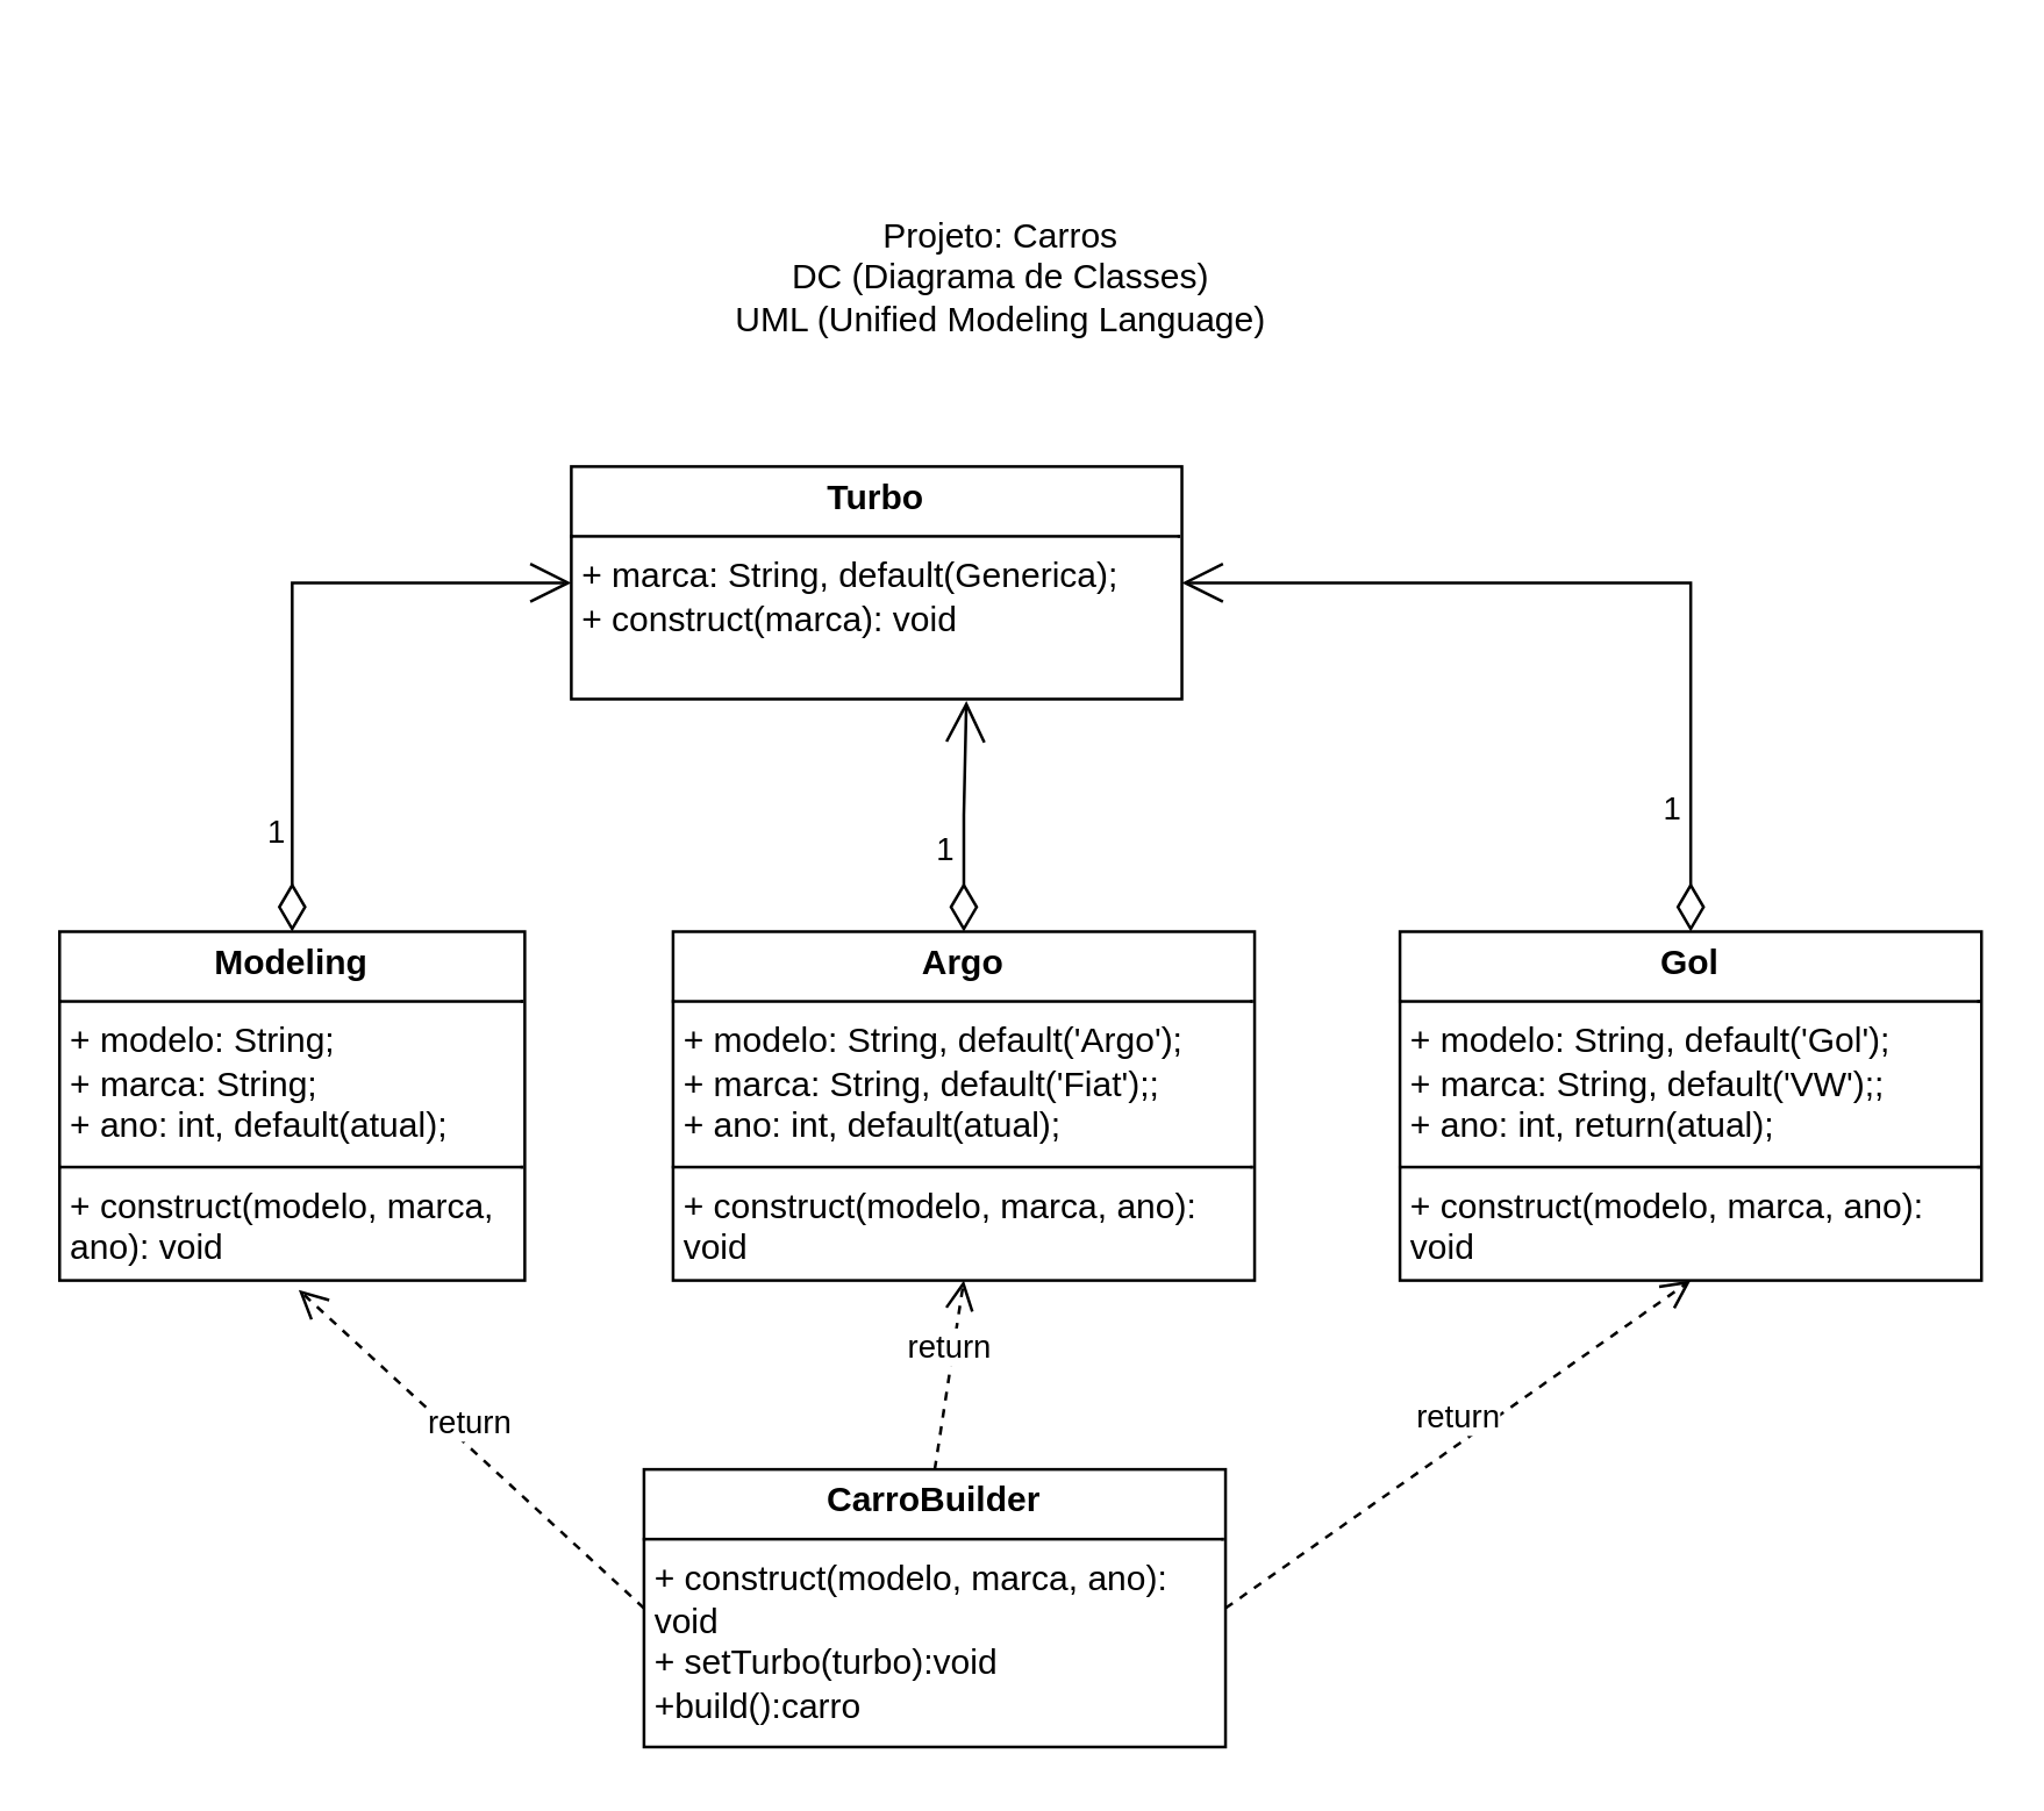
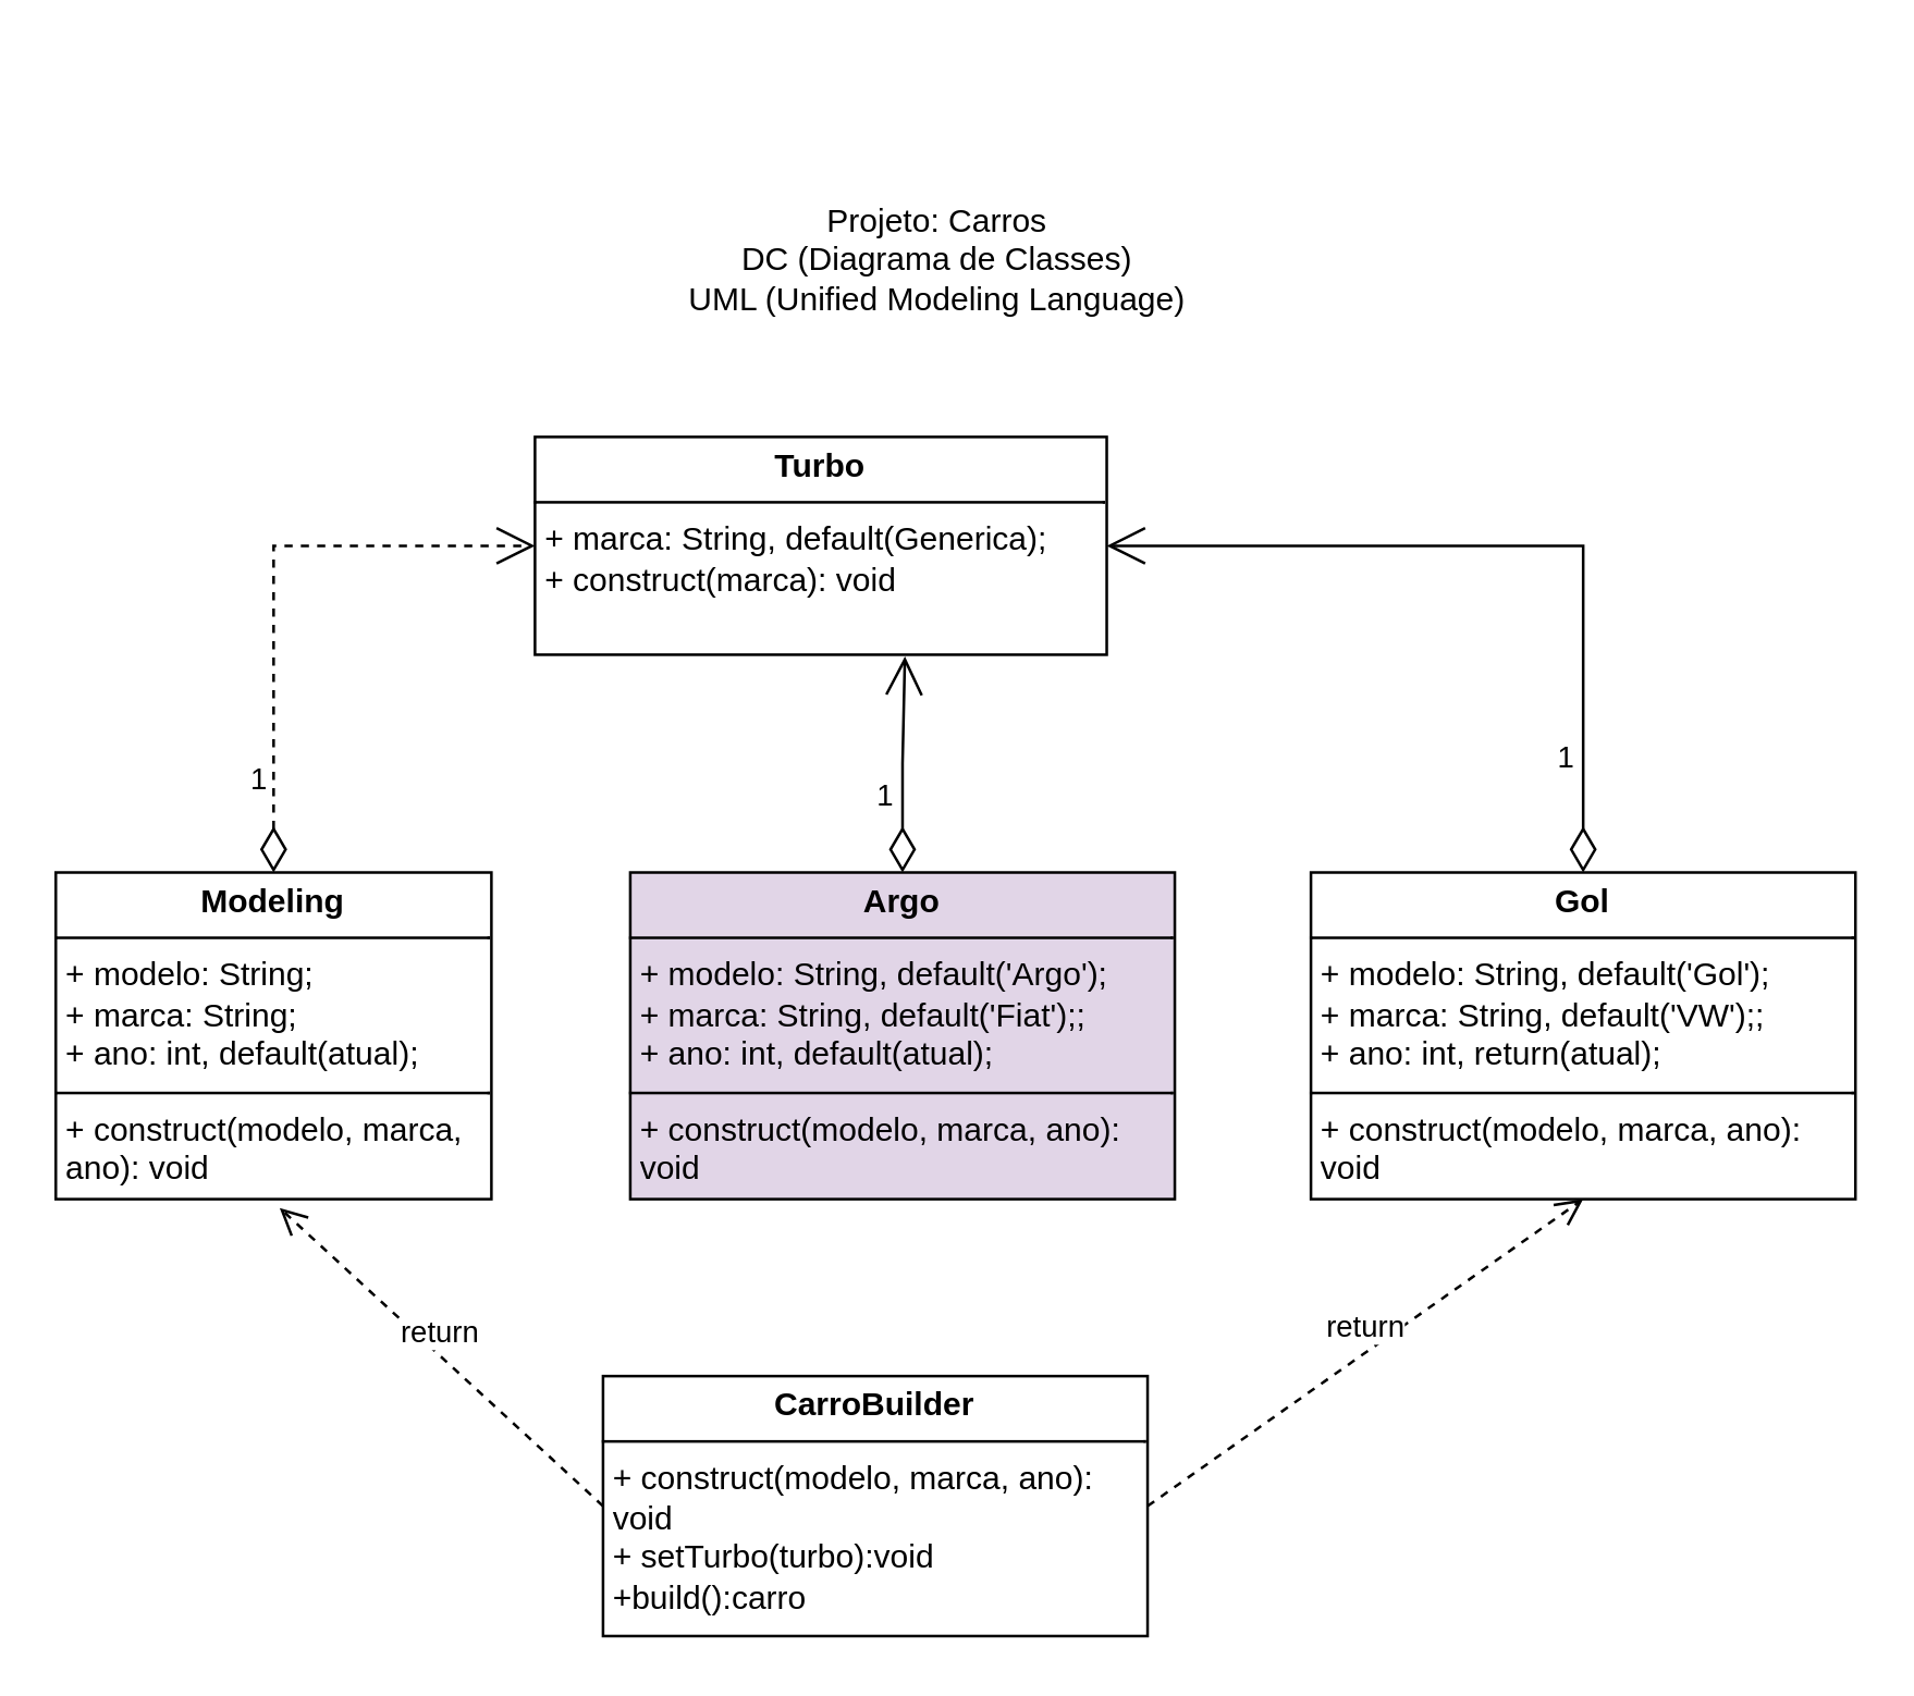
- <mxCell id="7" value="1" style="endArrow=open;html=1;endSize=12;startArrow=diamondThin;startSize=14;startFill=0;edgeStyle=orthogonalEdgeStyle;align=left;verticalAlign=bottom;rounded=0;exitX=0.5;exitY=0;exitDx=0;exitDy=0;entryX=0;entryY=0.5;entryDx=0;entryDy=0;" edge="1" parent="1" source="3" target="6"><mxGeometry x="-0.77" y="10" relative="1" as="geometry"><mxPoint x="320" y="230" as="sourcePoint" /><mxPoint x="480" y="230" as="targetPoint" /><mxPoint as="offset" /></mxGeometry></mxCell>
+ <mxCell id="7" value="1" style="endArrow=open;html=1;endSize=12;startArrow=diamondThin;startSize=14;startFill=0;edgeStyle=orthogonalEdgeStyle;align=left;verticalAlign=bottom;rounded=0;exitX=0.5;exitY=0;exitDx=0;exitDy=0;entryX=0;entryY=0.5;entryDx=0;entryDy=0;dashed=1;" edge="1" parent="1" source="3" target="6"><mxGeometry x="-0.77" y="10" relative="1" as="geometry"><mxPoint x="320" y="230" as="sourcePoint" /><mxPoint x="480" y="230" as="targetPoint" /><mxPoint as="offset" /></mxGeometry></mxCell>
- <mxCell id="4" value="&lt;p style=&quot;margin:0px;margin-top:4px;text-align:center;&quot;&gt;&lt;b&gt;Argo&lt;/b&gt;&lt;/p&gt;&lt;hr size=&quot;1&quot; style=&quot;border-style:solid;&quot;&gt;&lt;p style=&quot;margin:0px;margin-left:4px;&quot;&gt;+ modelo: String, default('Argo');&lt;/p&gt;&lt;p style=&quot;margin:0px;margin-left:4px;&quot;&gt;+ marca:&amp;nbsp;&lt;span style=&quot;background-color: initial;&quot;&gt;String,&amp;nbsp;&lt;/span&gt;&lt;span style=&quot;background-color: initial;&quot;&gt;default('Fiat');&lt;/span&gt;&lt;span style=&quot;background-color: initial;&quot;&gt;;&lt;/span&gt;&lt;/p&gt;&lt;p style=&quot;margin:0px;margin-left:4px;&quot;&gt;+&amp;nbsp;&lt;span style=&quot;background-color: initial;&quot;&gt;ano: int, default(atual);&lt;/span&gt;&lt;/p&gt;&lt;hr size=&quot;1&quot; style=&quot;border-style:solid;&quot;&gt;&lt;p style=&quot;margin:0px;margin-left:4px;&quot;&gt;+ construct(modelo, marca, ano): void&lt;/p&gt;" style="verticalAlign=top;align=left;overflow=fill;html=1;whiteSpace=wrap;" vertex="1" parent="1"><mxGeometry x="231" y="320" width="200" height="120" as="geometry" /></mxCell>
+ <mxCell id="4" value="&lt;p style=&quot;margin:0px;margin-top:4px;text-align:center;&quot;&gt;&lt;b&gt;Argo&lt;/b&gt;&lt;/p&gt;&lt;hr size=&quot;1&quot; style=&quot;border-style:solid;&quot;&gt;&lt;p style=&quot;margin:0px;margin-left:4px;&quot;&gt;+ modelo: String, default('Argo');&lt;/p&gt;&lt;p style=&quot;margin:0px;margin-left:4px;&quot;&gt;+ marca:&amp;nbsp;&lt;span style=&quot;background-color: initial;&quot;&gt;String,&amp;nbsp;&lt;/span&gt;&lt;span style=&quot;background-color: initial;&quot;&gt;default('Fiat');&lt;/span&gt;&lt;span style=&quot;background-color: initial;&quot;&gt;;&lt;/span&gt;&lt;/p&gt;&lt;p style=&quot;margin:0px;margin-left:4px;&quot;&gt;+&amp;nbsp;&lt;span style=&quot;background-color: initial;&quot;&gt;ano: int, default(atual);&lt;/span&gt;&lt;/p&gt;&lt;hr size=&quot;1&quot; style=&quot;border-style:solid;&quot;&gt;&lt;p style=&quot;margin:0px;margin-left:4px;&quot;&gt;+ construct(modelo, marca, ano): void&lt;/p&gt;" style="verticalAlign=top;align=left;overflow=fill;html=1;whiteSpace=wrap;fillColor=#e1d5e7;" vertex="1" parent="1"><mxGeometry x="231" y="320" width="200" height="120" as="geometry" /></mxCell>
- <mxCell id="12" value="return" style="html=1;verticalAlign=bottom;endArrow=open;dashed=1;endSize=8;curved=0;rounded=0;exitX=0.5;exitY=0;exitDx=0;exitDy=0;entryX=0.5;entryY=1;entryDx=0;entryDy=0;" edge="1" parent="1" source="10" target="4"><mxGeometry relative="1" as="geometry"><mxPoint x="241" y="578" as="sourcePoint" /><mxPoint x="112" y="453" as="targetPoint" /></mxGeometry></mxCell>
